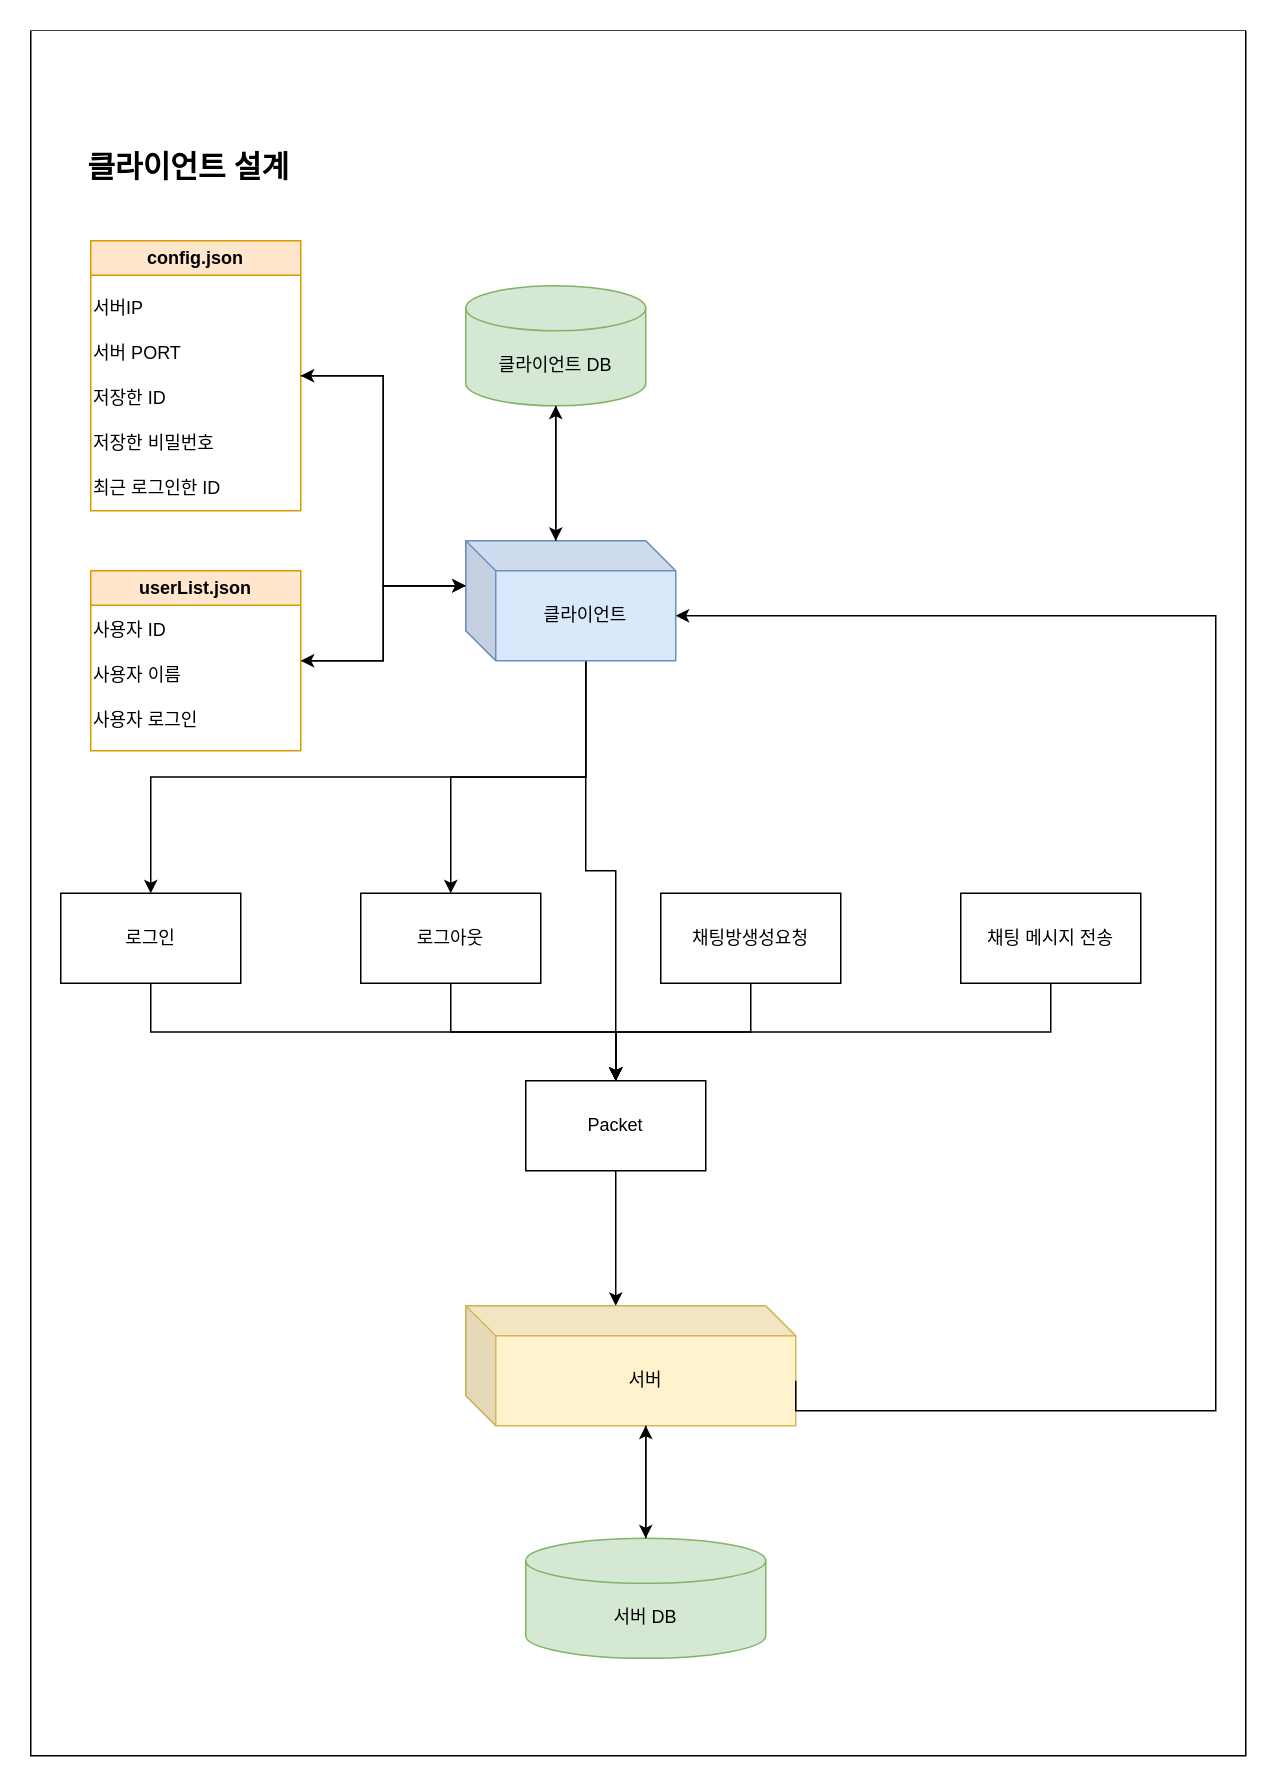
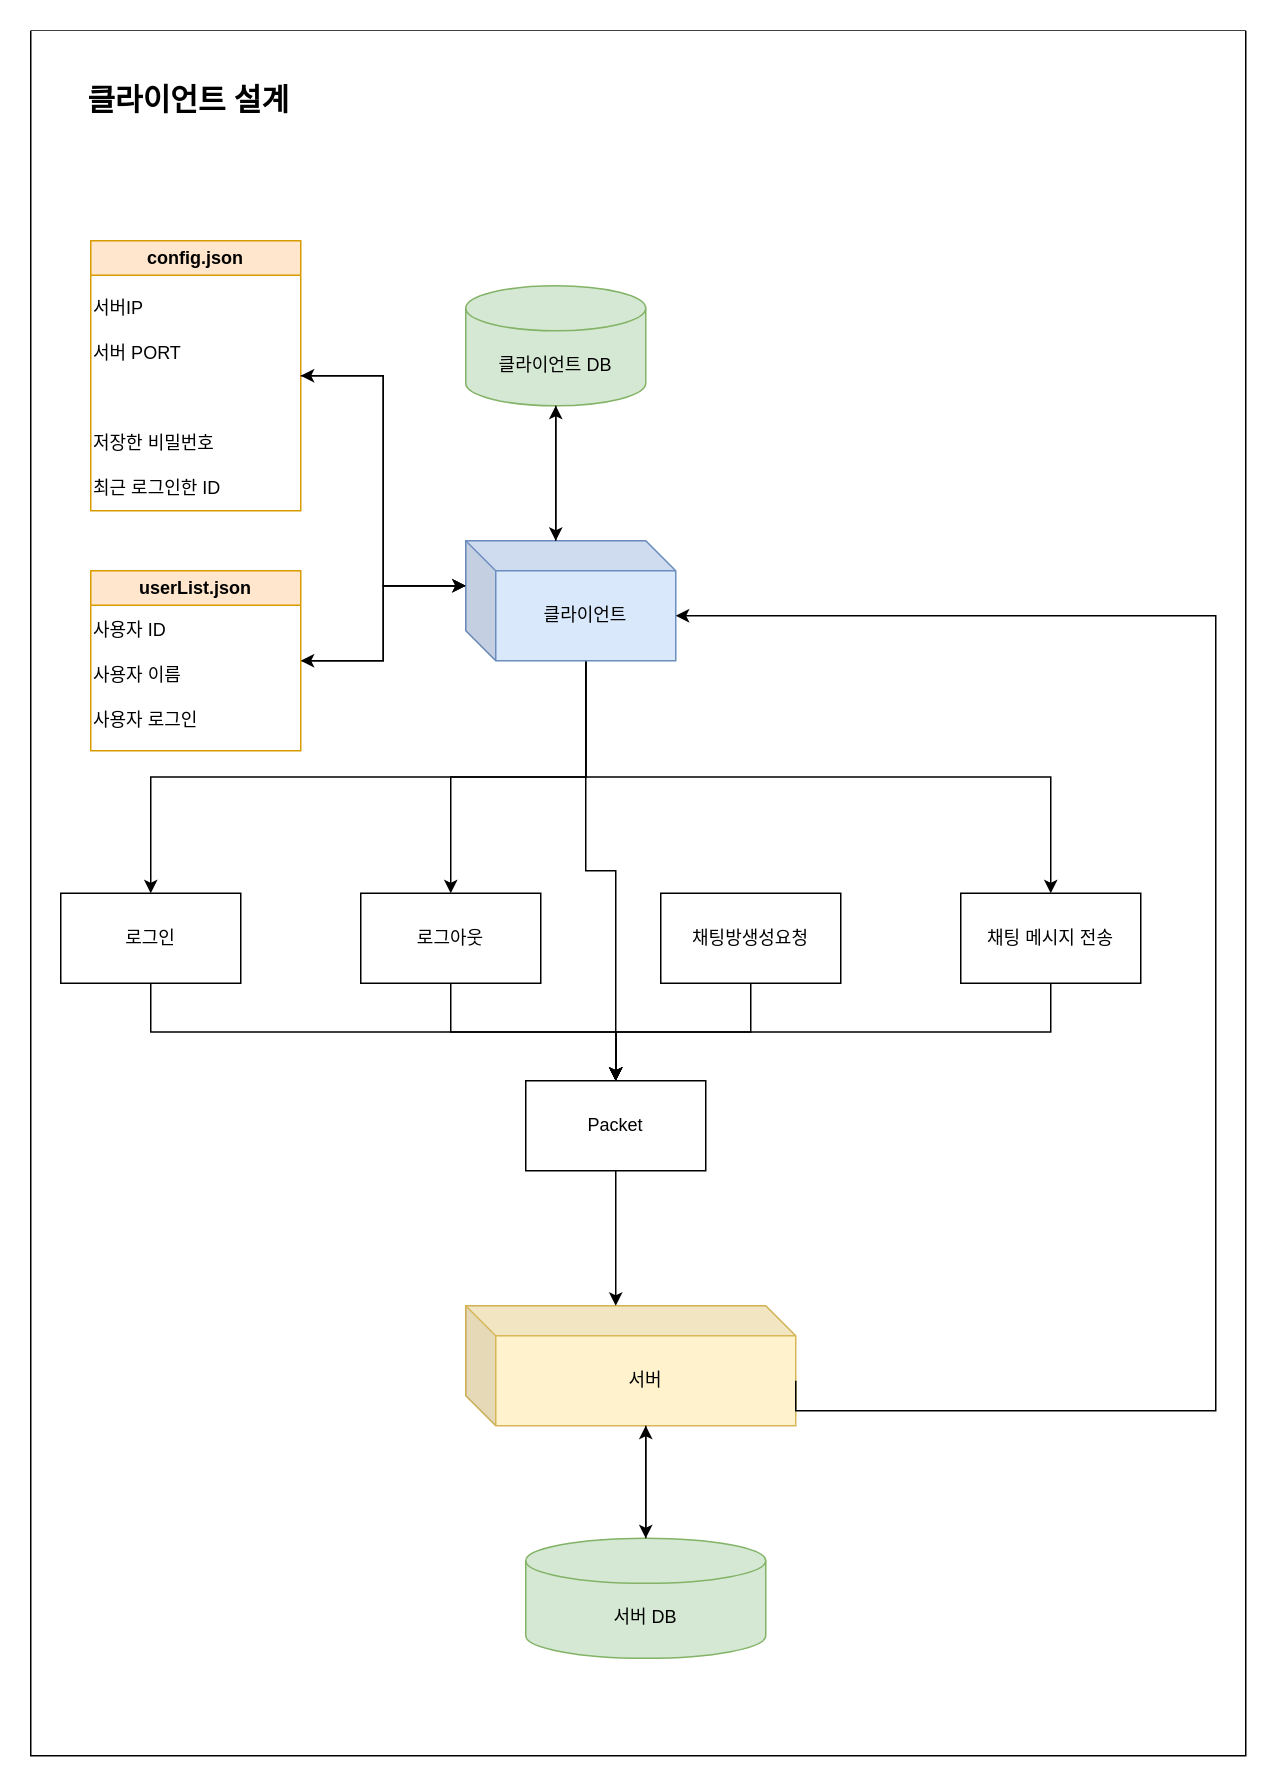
- <mxCell id="40" value="클라이언트 설계" style="text;html=1;align=center;verticalAlign=middle;resizable=0;points=[];autosize=1;strokeColor=none;fillColor=none;fontStyle=1;fontSize=20;" vertex="1" parent="1"><mxGeometry x="40" y="90" width="170" height="40" as="geometry" /></mxCell>
+ <mxCell id="40" value="클라이언트 설계" style="text;html=1;align=center;verticalAlign=middle;resizable=0;points=[];autosize=1;strokeColor=none;fillColor=none;fontStyle=1;fontSize=20;" vertex="1" parent="1"><mxGeometry x="40" y="45" width="170" height="40" as="geometry" /></mxCell>
- <mxCell id="18" value="저장한 ID" style="text;html=1;align=left;verticalAlign=middle;resizable=0;points=[];autosize=1;strokeColor=none;fillColor=none;" vertex="1" parent="15"><mxGeometry y="90" width="70" height="30" as="geometry" /></mxCell>
+ <mxCell id="5" style="edgeStyle=orthogonalEdgeStyle;rounded=0;orthogonalLoop=1;jettySize=auto;html=1;exitX=0;exitY=0;exitDx=80;exitDy=80;exitPerimeter=0;entryX=0.5;entryY=0;entryDx=0;entryDy=0;" edge="1" parent="1" source="9" target="35"><mxGeometry relative="1" as="geometry" /></mxCell>
